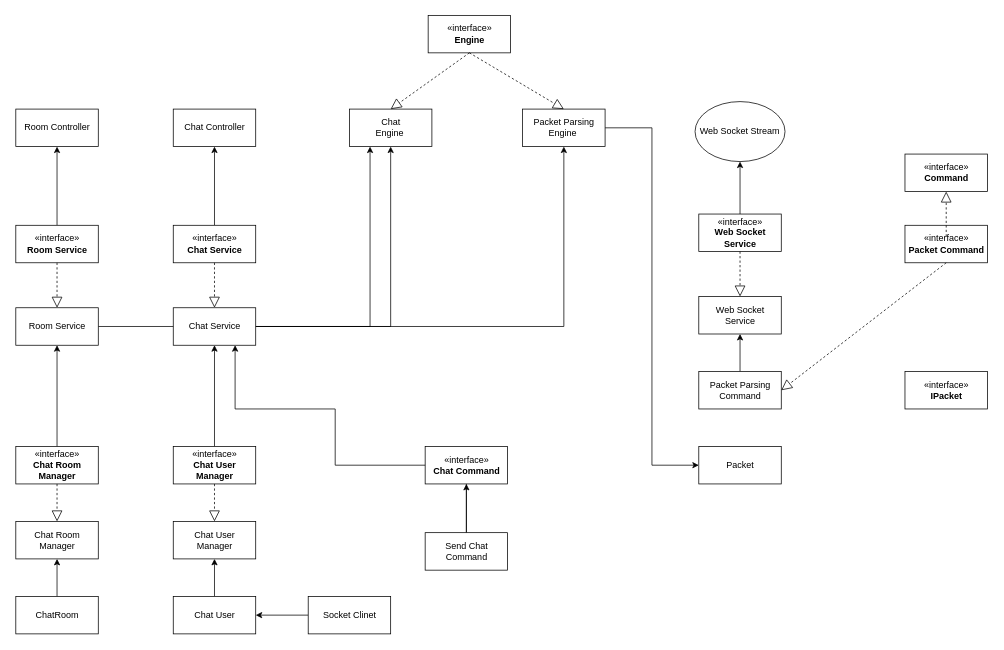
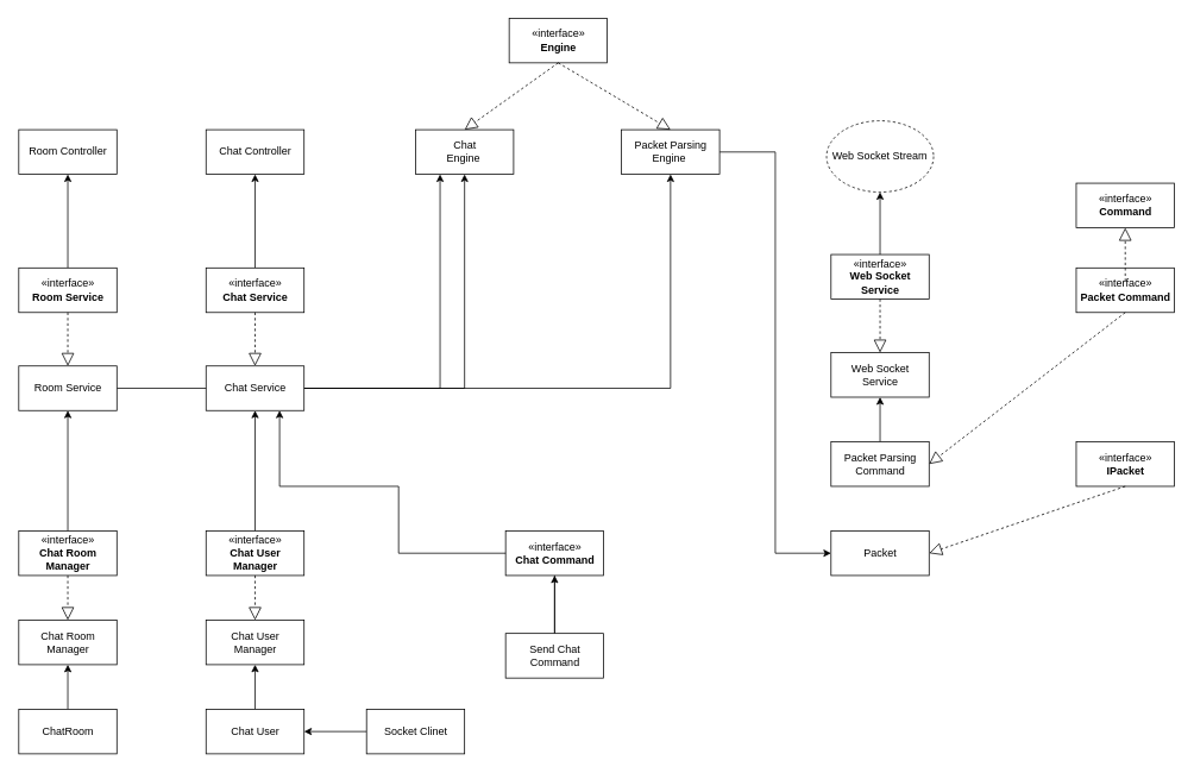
- <mxCell id="23" value="Web Socket Stream" style="ellipse;whiteSpace=wrap;html=1;" vertex="1" parent="1"><mxGeometry x="926" y="135" width="120" height="80" as="geometry" /></mxCell>
+ <mxCell id="23" value="Web Socket Stream" style="ellipse;whiteSpace=wrap;html=1;dashed=1;" vertex="1" parent="1"><mxGeometry x="926" y="135" width="120" height="80" as="geometry" /></mxCell>
+ <mxCell id="45" value="" style="endArrow=block;dashed=1;endFill=0;endSize=12;html=1;exitX=0.5;exitY=1;exitDx=0;exitDy=0;entryX=1;entryY=0.5;entryDx=0;entryDy=0;" edge="1" parent="1" source="22" target="39"><mxGeometry width="160" relative="1" as="geometry"><mxPoint x="611" y="975" as="sourcePoint" /><mxPoint x="771" y="975" as="targetPoint" /></mxGeometry></mxCell>
